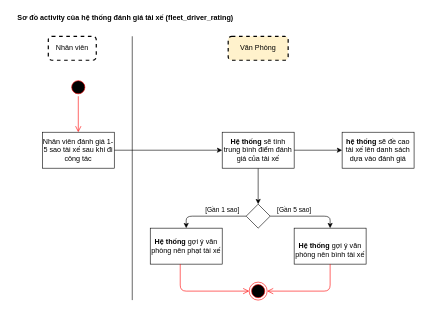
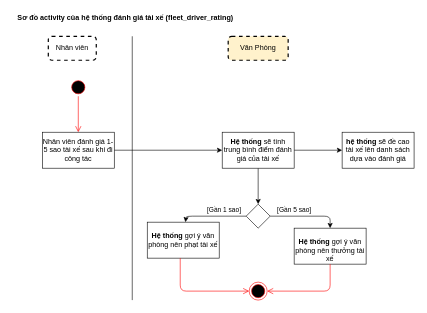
- <mxCell id="17" value="&lt;b&gt;Hệ thống&lt;/b&gt; gợi ý văn phòng nên phạt tài xế" style="whiteSpace=wrap;html=1;rounded=0;" vertex="1" parent="1"><mxGeometry x="250" y="380" width="120" height="60" as="geometry" /></mxCell>
+ <mxCell id="17" value="&lt;b&gt;Hệ thống&lt;/b&gt; gợi ý văn phòng nên phạt tài xế" style="whiteSpace=wrap;html=1;rounded=0;" vertex="1" parent="1"><mxGeometry x="245" y="370" width="120" height="60" as="geometry" /></mxCell>
- <mxCell id="18" value="&lt;br&gt;&lt;span style=&quot;font-family: helvetica; font-size: 12px; font-style: normal; letter-spacing: normal; text-align: center; text-indent: 0px; text-transform: none; word-spacing: 0px; display: inline; float: none;&quot;&gt;&lt;b&gt;Hệ thống &lt;/b&gt;&lt;/span&gt;&lt;span style=&quot;font-family: helvetica; font-size: 12px; font-style: normal; font-weight: 400; letter-spacing: normal; text-align: center; text-indent: 0px; text-transform: none; word-spacing: 0px; display: inline; float: none;&quot;&gt;gợi ý văn phòng nên bình tài xế&lt;/span&gt;" style="whiteSpace=wrap;html=1;rounded=0;labelBackgroundColor=none;fontColor=default;" vertex="1" parent="1"><mxGeometry x="490" y="380" width="120" height="60" as="geometry" /></mxCell>
+ <mxCell id="18" value="&lt;br&gt;&lt;span style=&quot;font-family: helvetica; font-size: 12px; font-style: normal; letter-spacing: normal; text-align: center; text-indent: 0px; text-transform: none; word-spacing: 0px; display: inline; float: none;&quot;&gt;&lt;b&gt;Hệ thống &lt;/b&gt;&lt;/span&gt;&lt;span style=&quot;font-family: helvetica; font-size: 12px; font-style: normal; font-weight: 400; letter-spacing: normal; text-align: center; text-indent: 0px; text-transform: none; word-spacing: 0px; display: inline; float: none;&quot;&gt;gợi ý văn phòng nên thưởng tài xế&lt;/span&gt;" style="whiteSpace=wrap;html=1;rounded=0;labelBackgroundColor=none;fontColor=default;" vertex="1" parent="1"><mxGeometry x="490" y="380" width="120" height="60" as="geometry" /></mxCell>
